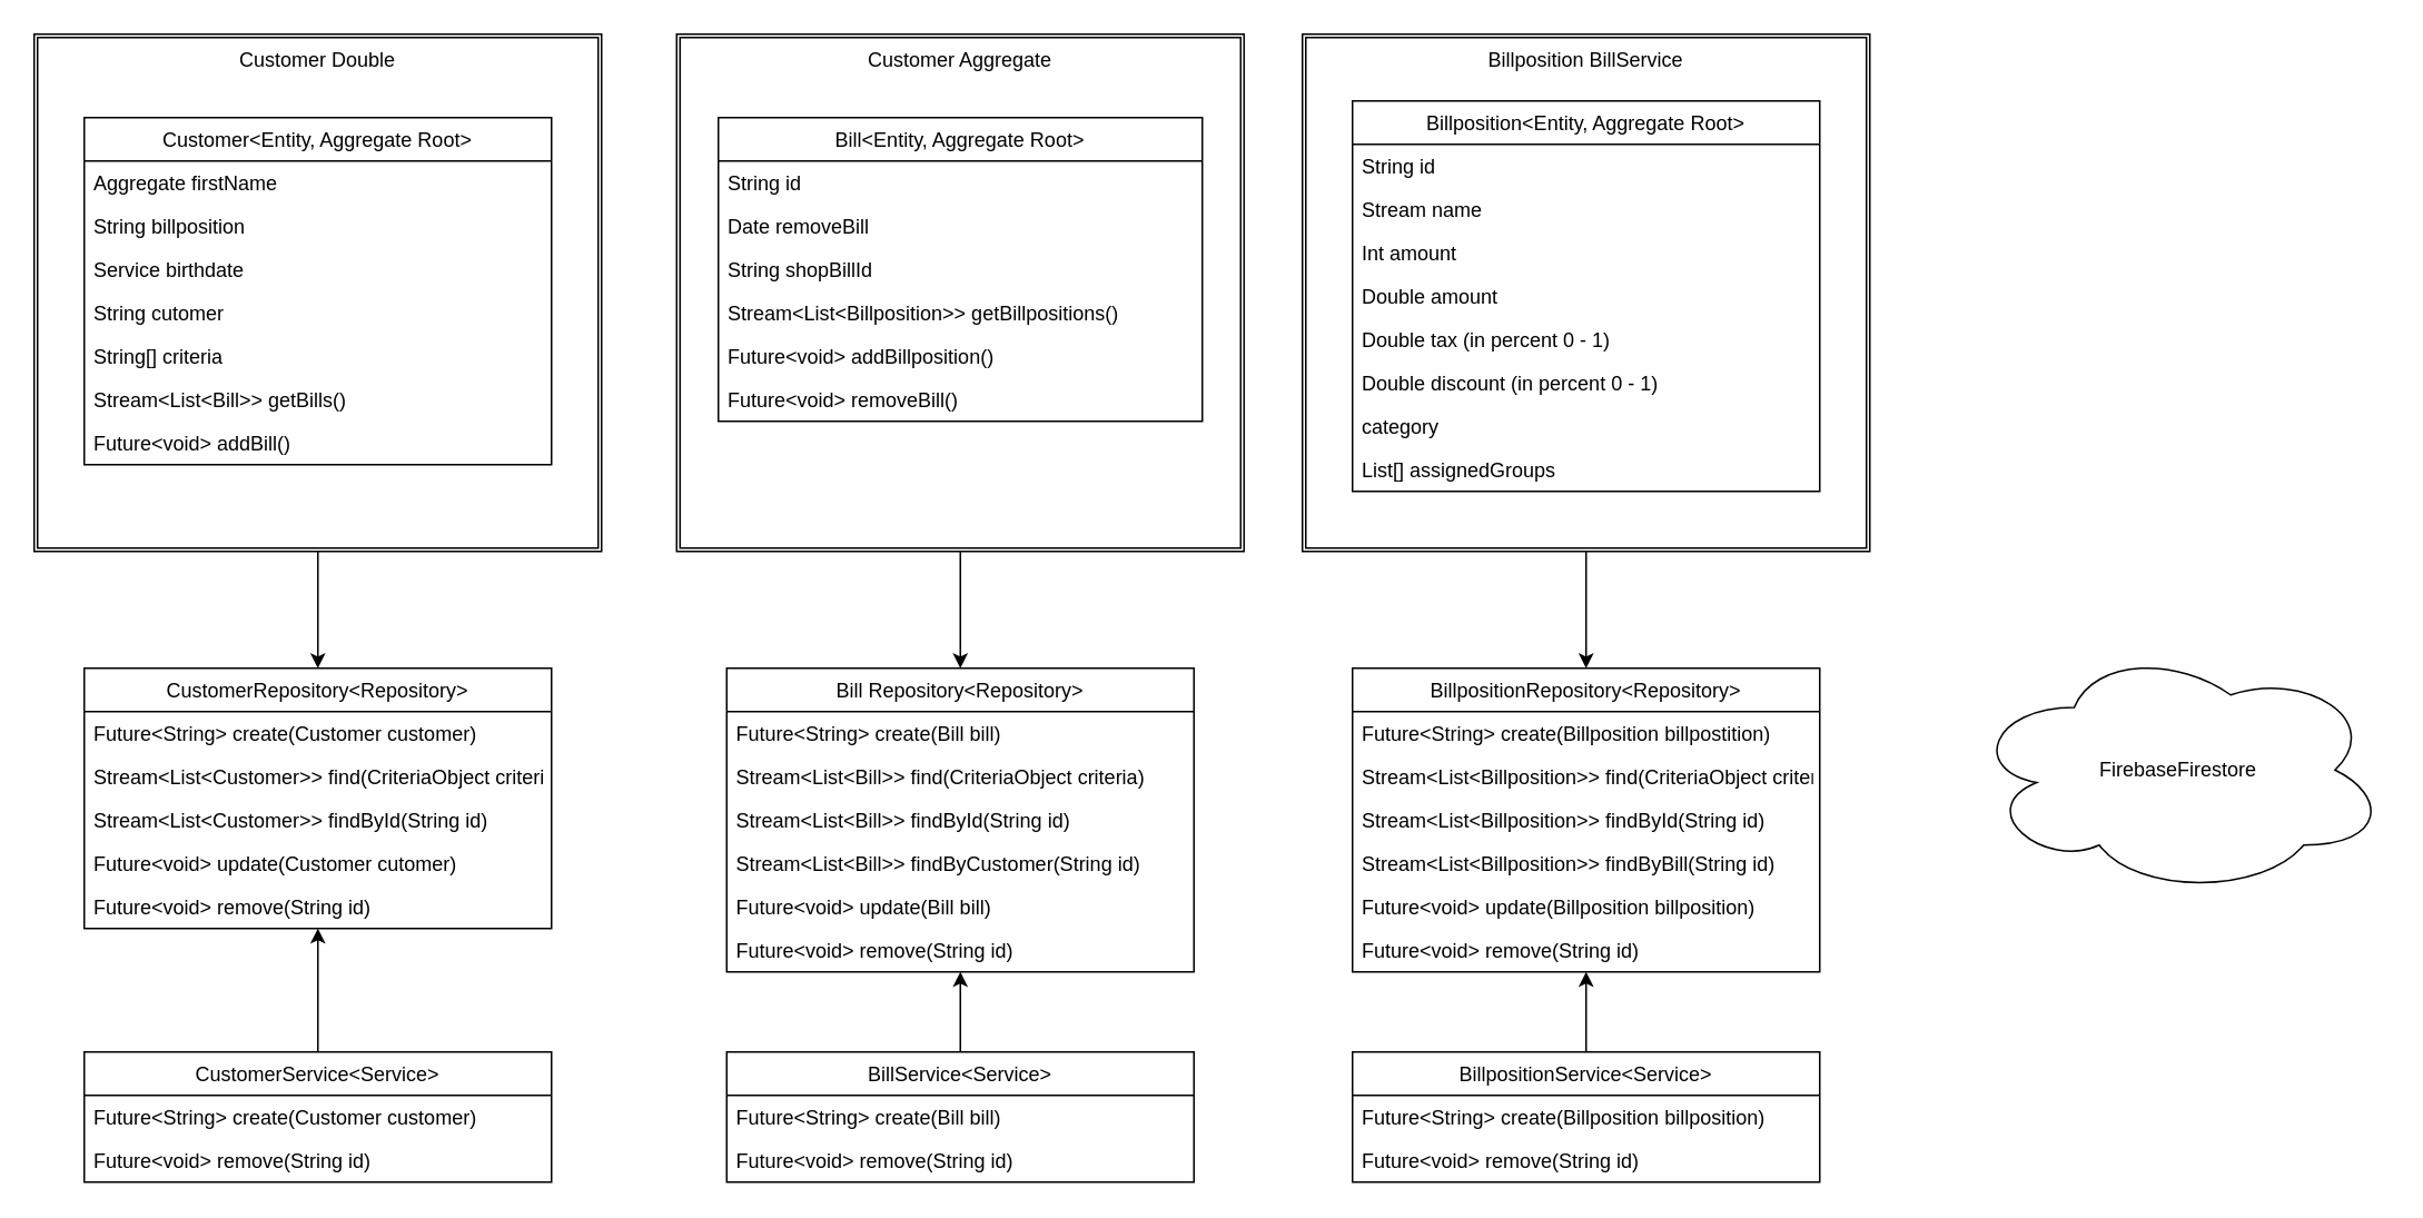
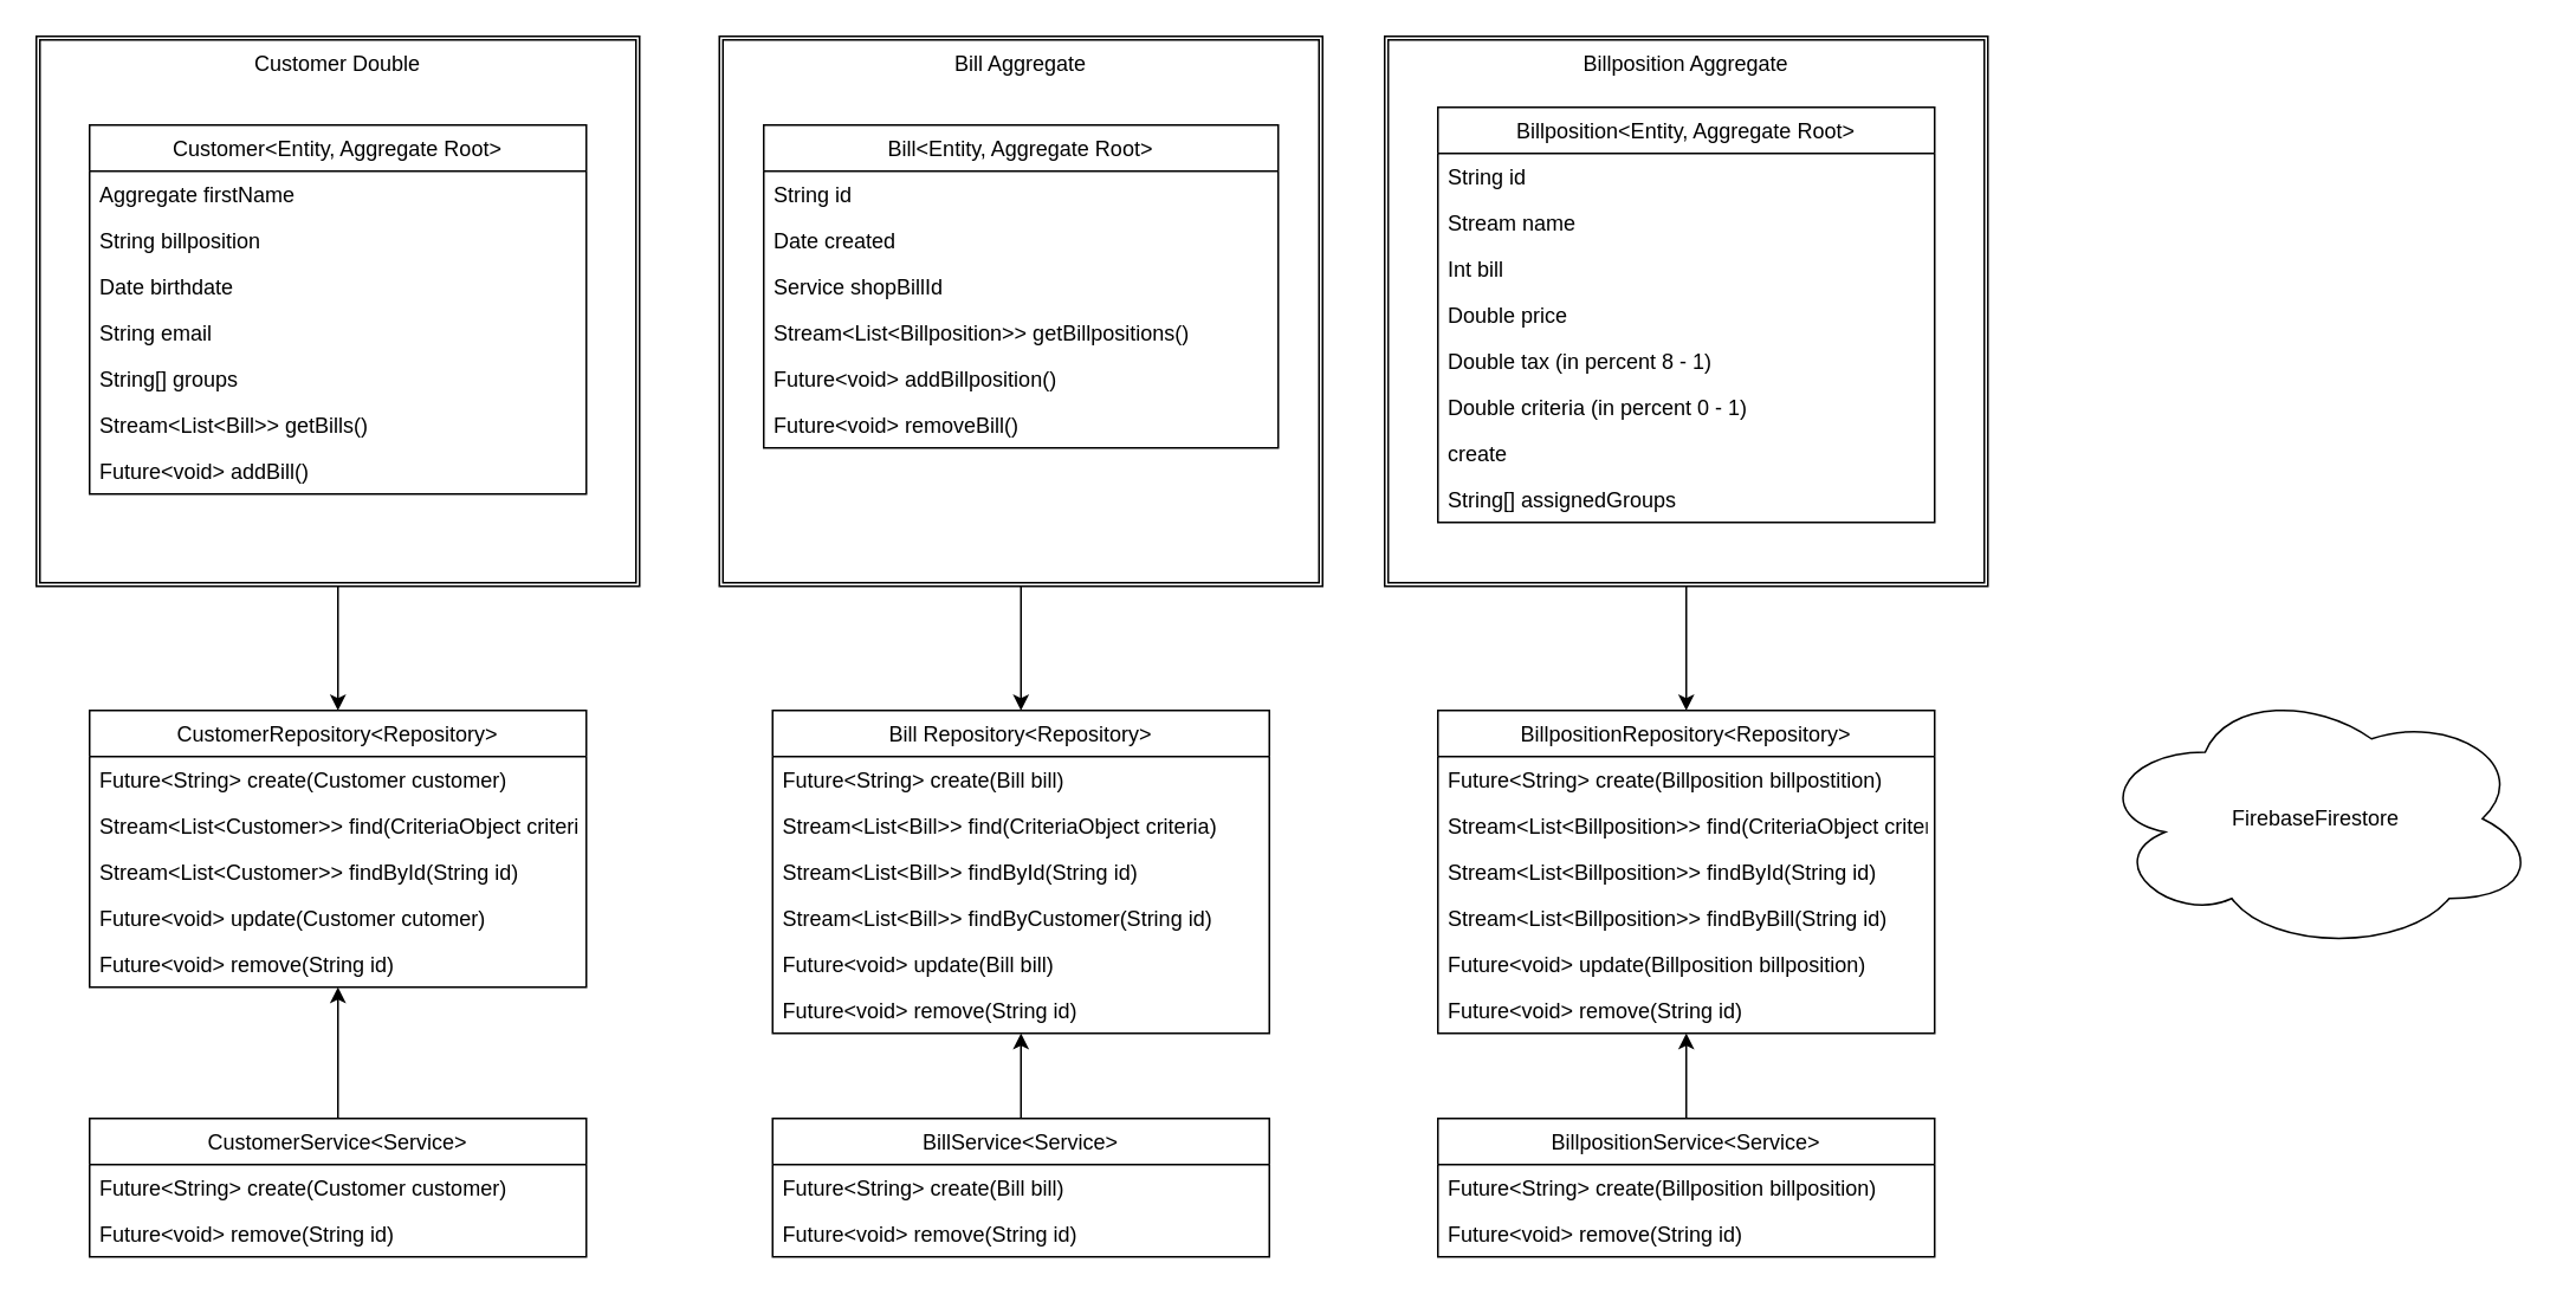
- <mxCell id="5" value="Customer Aggregate" style="shape=ext;double=1;rounded=0;whiteSpace=wrap;html=1;verticalAlign=top;" vertex="1" parent="1"><mxGeometry x="405" y="20" width="340" height="310" as="geometry" /></mxCell>
+ <mxCell id="5" value="Bill Aggregate" style="shape=ext;double=1;rounded=0;whiteSpace=wrap;html=1;verticalAlign=top;" vertex="1" parent="1"><mxGeometry x="405" y="20" width="340" height="310" as="geometry" /></mxCell>
- <mxCell id="3" value="Billposition BillService" style="shape=ext;double=1;rounded=0;whiteSpace=wrap;html=1;verticalAlign=top;" vertex="1" parent="1"><mxGeometry x="780" y="20" width="340" height="310" as="geometry" /></mxCell>
+ <mxCell id="3" value="Billposition Aggregate" style="shape=ext;double=1;rounded=0;whiteSpace=wrap;html=1;verticalAlign=top;" vertex="1" parent="1"><mxGeometry x="780" y="20" width="340" height="310" as="geometry" /></mxCell>
- <mxCell id="18" value="Date removeBill" style="text;strokeColor=none;fillColor=none;align=left;verticalAlign=top;spacingLeft=4;spacingRight=4;overflow=hidden;rotatable=0;points=[[0,0.5],[1,0.5]];portConstraint=eastwest;" vertex="1" parent="16"><mxGeometry y="52" width="290" height="26" as="geometry" /></mxCell>
+ <mxCell id="18" value="Date created" style="text;strokeColor=none;fillColor=none;align=left;verticalAlign=top;spacingLeft=4;spacingRight=4;overflow=hidden;rotatable=0;points=[[0,0.5],[1,0.5]];portConstraint=eastwest;" vertex="1" parent="16"><mxGeometry y="52" width="290" height="26" as="geometry" /></mxCell>
- <mxCell id="26" value="Int amount" style="text;strokeColor=none;fillColor=none;align=left;verticalAlign=top;spacingLeft=4;spacingRight=4;overflow=hidden;rotatable=0;points=[[0,0.5],[1,0.5]];portConstraint=eastwest;" vertex="1" parent="23"><mxGeometry y="78" width="280" height="26" as="geometry" /></mxCell>
+ <mxCell id="26" value="Int bill" style="text;strokeColor=none;fillColor=none;align=left;verticalAlign=top;spacingLeft=4;spacingRight=4;overflow=hidden;rotatable=0;points=[[0,0.5],[1,0.5]];portConstraint=eastwest;" vertex="1" parent="23"><mxGeometry y="78" width="280" height="26" as="geometry" /></mxCell>
- <mxCell id="11" value="Service birthdate" style="text;strokeColor=none;fillColor=none;align=left;verticalAlign=top;spacingLeft=4;spacingRight=4;overflow=hidden;rotatable=0;points=[[0,0.5],[1,0.5]];portConstraint=eastwest;" vertex="1" parent="8"><mxGeometry y="78" width="280" height="26" as="geometry" /></mxCell>
+ <mxCell id="11" value="Date birthdate" style="text;strokeColor=none;fillColor=none;align=left;verticalAlign=top;spacingLeft=4;spacingRight=4;overflow=hidden;rotatable=0;points=[[0,0.5],[1,0.5]];portConstraint=eastwest;" vertex="1" parent="8"><mxGeometry y="78" width="280" height="26" as="geometry" /></mxCell>
- <mxCell id="19" value="String shopBillId" style="text;strokeColor=none;fillColor=none;align=left;verticalAlign=top;spacingLeft=4;spacingRight=4;overflow=hidden;rotatable=0;points=[[0,0.5],[1,0.5]];portConstraint=eastwest;" vertex="1" parent="16"><mxGeometry y="78" width="290" height="26" as="geometry" /></mxCell>
+ <mxCell id="19" value="Service shopBillId" style="text;strokeColor=none;fillColor=none;align=left;verticalAlign=top;spacingLeft=4;spacingRight=4;overflow=hidden;rotatable=0;points=[[0,0.5],[1,0.5]];portConstraint=eastwest;" vertex="1" parent="16"><mxGeometry y="78" width="290" height="26" as="geometry" /></mxCell>
- <mxCell id="27" value="Double amount" style="text;strokeColor=none;fillColor=none;align=left;verticalAlign=top;spacingLeft=4;spacingRight=4;overflow=hidden;rotatable=0;points=[[0,0.5],[1,0.5]];portConstraint=eastwest;" vertex="1" parent="23"><mxGeometry y="104" width="280" height="26" as="geometry" /></mxCell>
+ <mxCell id="27" value="Double price" style="text;strokeColor=none;fillColor=none;align=left;verticalAlign=top;spacingLeft=4;spacingRight=4;overflow=hidden;rotatable=0;points=[[0,0.5],[1,0.5]];portConstraint=eastwest;" vertex="1" parent="23"><mxGeometry y="104" width="280" height="26" as="geometry" /></mxCell>
- <mxCell id="12" value="String cutomer" style="text;strokeColor=none;fillColor=none;align=left;verticalAlign=top;spacingLeft=4;spacingRight=4;overflow=hidden;rotatable=0;points=[[0,0.5],[1,0.5]];portConstraint=eastwest;" vertex="1" parent="8"><mxGeometry y="104" width="280" height="26" as="geometry" /></mxCell>
+ <mxCell id="12" value="String email" style="text;strokeColor=none;fillColor=none;align=left;verticalAlign=top;spacingLeft=4;spacingRight=4;overflow=hidden;rotatable=0;points=[[0,0.5],[1,0.5]];portConstraint=eastwest;" vertex="1" parent="8"><mxGeometry y="104" width="280" height="26" as="geometry" /></mxCell>
- <mxCell id="28" value="Double tax (in percent 0 - 1)" style="text;strokeColor=none;fillColor=none;align=left;verticalAlign=top;spacingLeft=4;spacingRight=4;overflow=hidden;rotatable=0;points=[[0,0.5],[1,0.5]];portConstraint=eastwest;" vertex="1" parent="23"><mxGeometry y="130" width="280" height="26" as="geometry" /></mxCell>
+ <mxCell id="28" value="Double tax (in percent 8 - 1)" style="text;strokeColor=none;fillColor=none;align=left;verticalAlign=top;spacingLeft=4;spacingRight=4;overflow=hidden;rotatable=0;points=[[0,0.5],[1,0.5]];portConstraint=eastwest;" vertex="1" parent="23"><mxGeometry y="130" width="280" height="26" as="geometry" /></mxCell>
- <mxCell id="13" value="String[] criteria" style="text;strokeColor=none;fillColor=none;align=left;verticalAlign=top;spacingLeft=4;spacingRight=4;overflow=hidden;rotatable=0;points=[[0,0.5],[1,0.5]];portConstraint=eastwest;" vertex="1" parent="8"><mxGeometry y="130" width="280" height="26" as="geometry" /></mxCell>
+ <mxCell id="13" value="String[] groups" style="text;strokeColor=none;fillColor=none;align=left;verticalAlign=top;spacingLeft=4;spacingRight=4;overflow=hidden;rotatable=0;points=[[0,0.5],[1,0.5]];portConstraint=eastwest;" vertex="1" parent="8"><mxGeometry y="130" width="280" height="26" as="geometry" /></mxCell>
- <mxCell id="29" value="Double discount (in percent 0 - 1)" style="text;strokeColor=none;fillColor=none;align=left;verticalAlign=top;spacingLeft=4;spacingRight=4;overflow=hidden;rotatable=0;points=[[0,0.5],[1,0.5]];portConstraint=eastwest;" vertex="1" parent="23"><mxGeometry y="156" width="280" height="26" as="geometry" /></mxCell>
+ <mxCell id="29" value="Double criteria (in percent 0 - 1)" style="text;strokeColor=none;fillColor=none;align=left;verticalAlign=top;spacingLeft=4;spacingRight=4;overflow=hidden;rotatable=0;points=[[0,0.5],[1,0.5]];portConstraint=eastwest;" vertex="1" parent="23"><mxGeometry y="156" width="280" height="26" as="geometry" /></mxCell>
- <mxCell id="30" value="category" style="text;strokeColor=none;fillColor=none;align=left;verticalAlign=top;spacingLeft=4;spacingRight=4;overflow=hidden;rotatable=0;points=[[0,0.5],[1,0.5]];portConstraint=eastwest;" vertex="1" parent="23"><mxGeometry y="182" width="280" height="26" as="geometry" /></mxCell>
+ <mxCell id="30" value="create" style="text;strokeColor=none;fillColor=none;align=left;verticalAlign=top;spacingLeft=4;spacingRight=4;overflow=hidden;rotatable=0;points=[[0,0.5],[1,0.5]];portConstraint=eastwest;" vertex="1" parent="23"><mxGeometry y="182" width="280" height="26" as="geometry" /></mxCell>
- <mxCell id="31" value="List[] assignedGroups" style="text;strokeColor=none;fillColor=none;align=left;verticalAlign=top;spacingLeft=4;spacingRight=4;overflow=hidden;rotatable=0;points=[[0,0.5],[1,0.5]];portConstraint=eastwest;" vertex="1" parent="23"><mxGeometry y="208" width="280" height="26" as="geometry" /></mxCell>
+ <mxCell id="31" value="String[] assignedGroups" style="text;strokeColor=none;fillColor=none;align=left;verticalAlign=top;spacingLeft=4;spacingRight=4;overflow=hidden;rotatable=0;points=[[0,0.5],[1,0.5]];portConstraint=eastwest;" vertex="1" parent="23"><mxGeometry y="208" width="280" height="26" as="geometry" /></mxCell>
